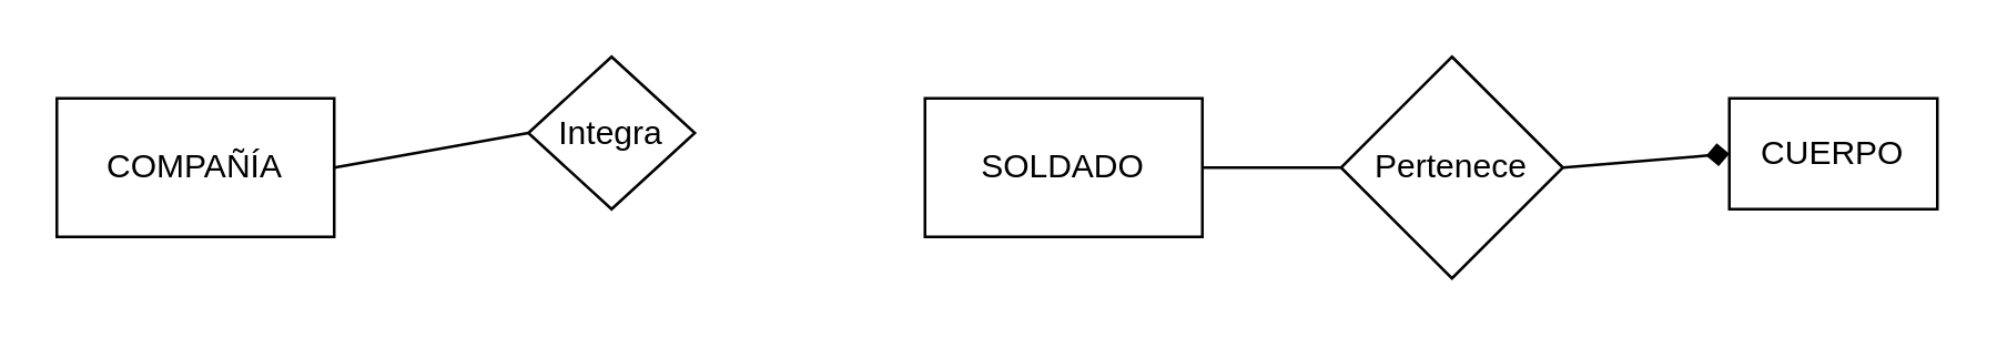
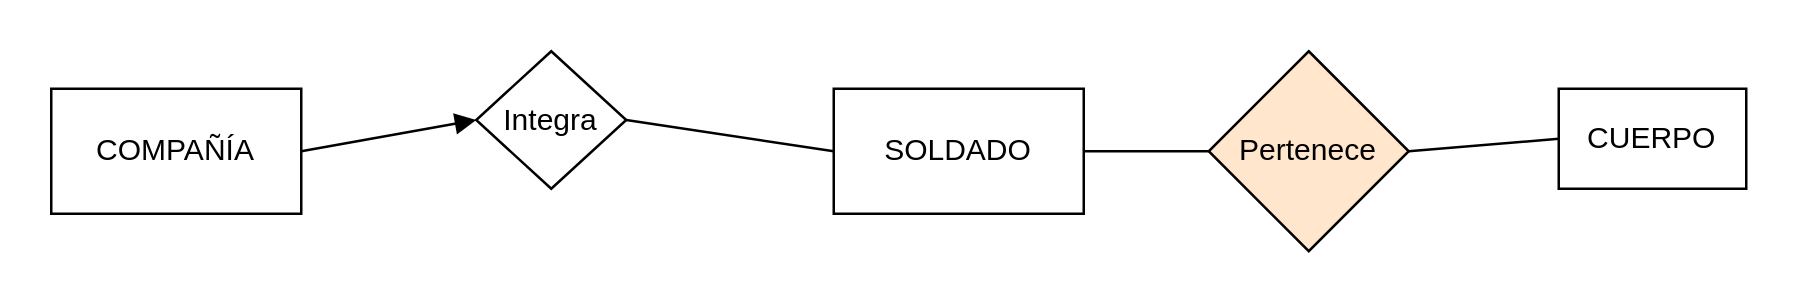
- <mxCell id="10" value="" style="endArrow=none;html=1;rounded=0;entryX=0;entryY=0.5;entryDx=0;entryDy=0;exitX=1;exitY=0.5;exitDx=0;exitDy=0;" edge="1" parent="1" source="5" target="6"><mxGeometry width="50" height="50" relative="1" as="geometry"><mxPoint x="120" y="85" as="sourcePoint" /><mxPoint x="183" y="85" as="targetPoint" /></mxGeometry></mxCell>
+ <mxCell id="10" value="" style="endArrow=block;html=1;rounded=0;entryX=0;entryY=0.5;entryDx=0;entryDy=0;exitX=1;exitY=0.5;exitDx=0;exitDy=0;" edge="1" parent="1" source="5" target="6"><mxGeometry width="50" height="50" relative="1" as="geometry"><mxPoint x="120" y="85" as="sourcePoint" /><mxPoint x="183" y="85" as="targetPoint" /></mxGeometry></mxCell>
+ <mxCell id="9" value="" style="endArrow=none;html=1;rounded=0;entryX=0;entryY=0.5;entryDx=0;entryDy=0;exitX=1;exitY=0.5;exitDx=0;exitDy=0;" edge="1" parent="1" source="6" target="4"><mxGeometry width="50" height="50" relative="1" as="geometry"><mxPoint x="260" y="70" as="sourcePoint" /><mxPoint x="310" y="70" as="targetPoint" /></mxGeometry></mxCell>
- <mxCell id="8" value="" style="endArrow=diamond;html=1;rounded=0;exitX=1;exitY=0.5;exitDx=0;exitDy=0;entryX=0;entryY=0.5;entryDx=0;entryDy=0;" edge="1" parent="1" source="2" target="3"><mxGeometry width="50" height="50" relative="1" as="geometry"><mxPoint x="573" y="59.5" as="sourcePoint" /><mxPoint x="603" y="75" as="targetPoint" /></mxGeometry></mxCell>
+ <mxCell id="8" value="" style="endArrow=none;html=1;rounded=0;exitX=1;exitY=0.5;exitDx=0;exitDy=0;entryX=0;entryY=0.5;entryDx=0;entryDy=0;" edge="1" parent="1" source="2" target="3"><mxGeometry width="50" height="50" relative="1" as="geometry"><mxPoint x="573" y="59.5" as="sourcePoint" /><mxPoint x="603" y="75" as="targetPoint" /></mxGeometry></mxCell>
- <mxCell id="2" value="Pertenece" style="rhombus;whiteSpace=wrap;html=1;" vertex="1" parent="1"><mxGeometry x="483" y="20" width="80" height="80" as="geometry" /></mxCell>
+ <mxCell id="2" value="Pertenece" style="rhombus;whiteSpace=wrap;html=1;fillColor=#ffe6cc;" vertex="1" parent="1"><mxGeometry x="483" y="20" width="80" height="80" as="geometry" /></mxCell>
